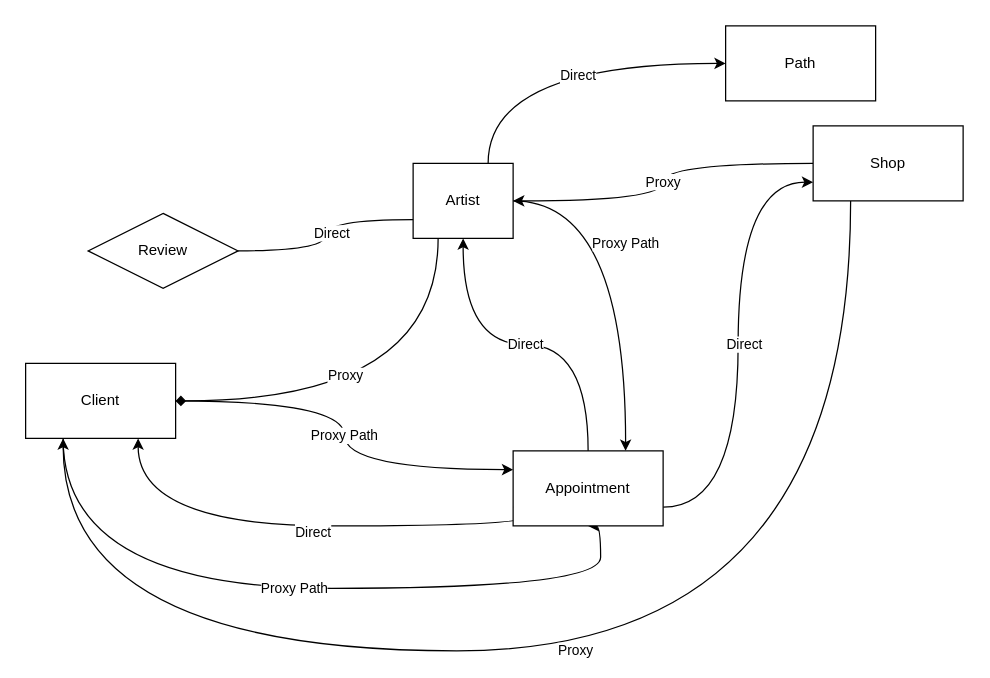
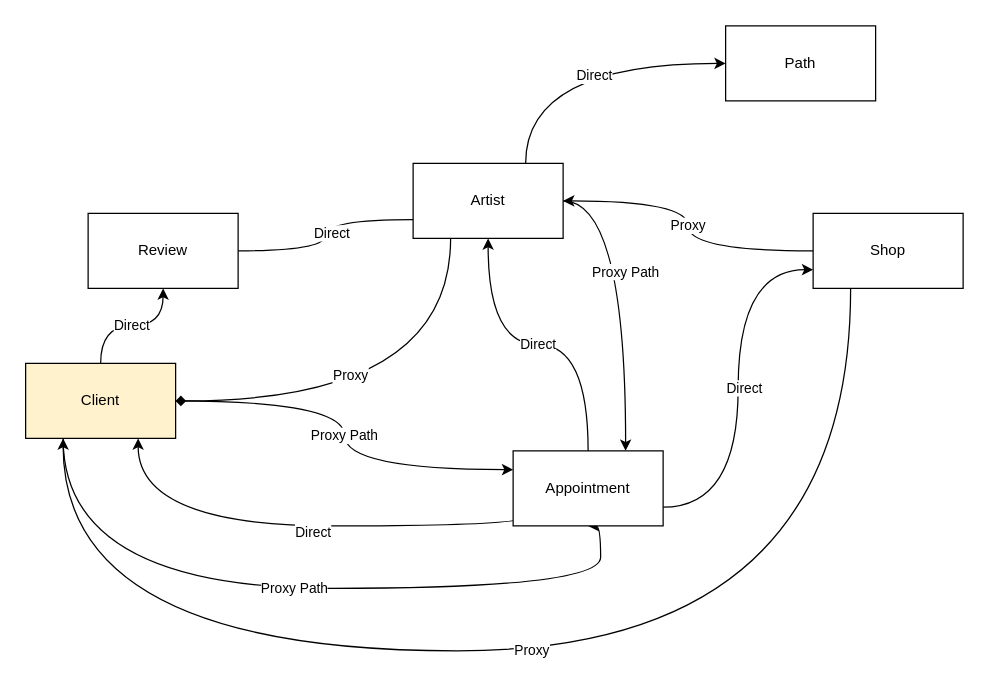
- <mxCell id="12" value="Shop" style="whiteSpace=wrap;html=1;" parent="1" vertex="1"><mxGeometry x="650" y="100" width="120" height="60" as="geometry" /></mxCell>
+ <mxCell id="12" value="Shop" style="whiteSpace=wrap;html=1;" parent="1" vertex="1"><mxGeometry x="650" y="170" width="120" height="60" as="geometry" /></mxCell>
- <mxCell id="8" value="Artist" style="whiteSpace=wrap;html=1;" parent="1" vertex="1"><mxGeometry x="330" y="130" width="80" height="60" as="geometry" /></mxCell>
+ <mxCell id="8" value="Artist" style="whiteSpace=wrap;html=1;" parent="1" vertex="1"><mxGeometry x="330" y="130" width="120" height="60" as="geometry" /></mxCell>
- <mxCell id="19" value="Review" style="rhombus;whiteSpace=wrap;html=1;" parent="1" vertex="1"><mxGeometry x="70" y="170" width="120" height="60" as="geometry" /></mxCell>
+ <mxCell id="19" value="Review" style="whiteSpace=wrap;html=1;" parent="1" vertex="1"><mxGeometry x="70" y="170" width="120" height="60" as="geometry" /></mxCell>
+ <mxCell id="17" value="Direct" style="edgeStyle=orthogonalEdgeStyle;curved=1;html=1;exitX=0.5;exitY=0;exitDx=0;exitDy=0;" parent="1" source="5" target="19" edge="1"><mxGeometry relative="1" as="geometry"><mxPoint x="180" y="350" as="sourcePoint" /></mxGeometry></mxCell>
- <mxCell id="5" value="Client" style="whiteSpace=wrap;html=1;" parent="1" vertex="1"><mxGeometry x="20" y="290" width="120" height="60" as="geometry" /></mxCell>
+ <mxCell id="5" value="Client" style="whiteSpace=wrap;html=1;fillColor=#fff2cc;" parent="1" vertex="1"><mxGeometry x="20" y="290" width="120" height="60" as="geometry" /></mxCell>
